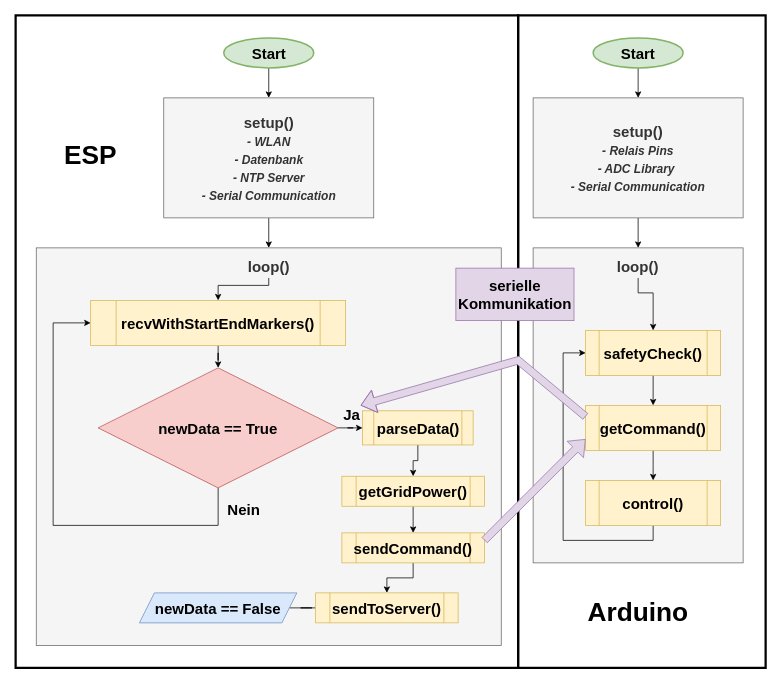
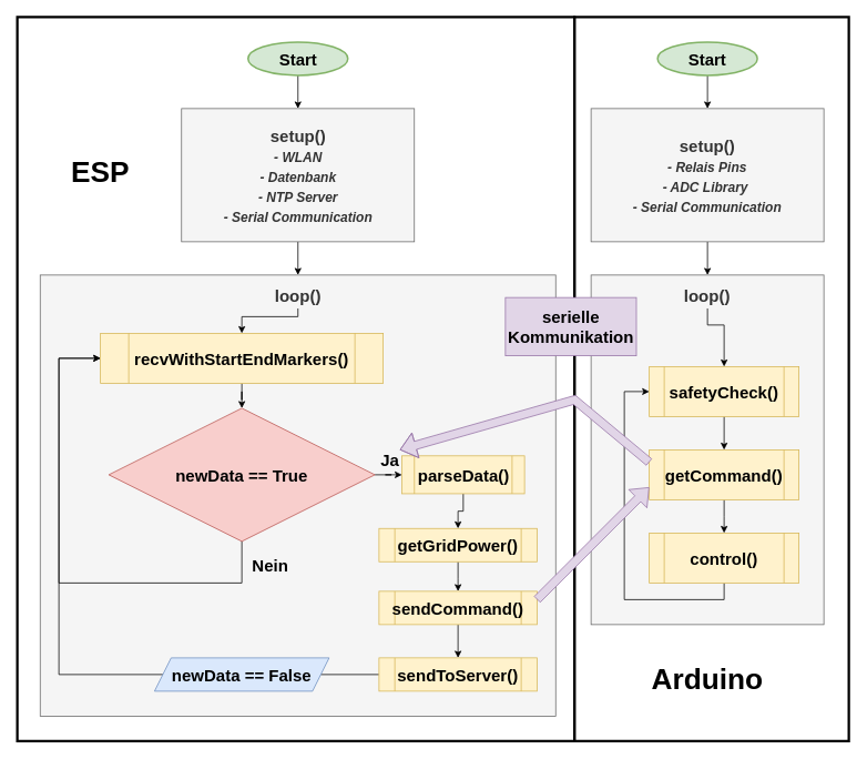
+ <mxCell id="39" style="edgeStyle=orthogonalEdgeStyle;rounded=0;orthogonalLoop=1;jettySize=auto;html=1;exitX=0;exitY=0.5;exitDx=0;exitDy=0;entryX=0;entryY=0.5;entryDx=0;entryDy=0;fontStyle=1" edge="1" parent="1" source="40" target="19"><mxGeometry relative="1" as="geometry"><Array as="points"><mxPoint x="70" y="810" /><mxPoint x="70" y="430" /></Array></mxGeometry></mxCell>
- <mxCell id="36" value="sendToServer()" style="shape=process;whiteSpace=wrap;html=1;backgroundOutline=1;fontSize=20;fillColor=#fff2cc;strokeColor=#d6b656;fontStyle=1" vertex="1" parent="1"><mxGeometry x="420" y="790" width="190" height="40" as="geometry" /></mxCell>
+ <mxCell id="36" value="sendToServer()" style="shape=process;whiteSpace=wrap;html=1;backgroundOutline=1;fontSize=20;fillColor=#fff2cc;strokeColor=#d6b656;fontStyle=1" vertex="1" parent="1"><mxGeometry x="455" y="790" width="190" height="40" as="geometry" /></mxCell>
